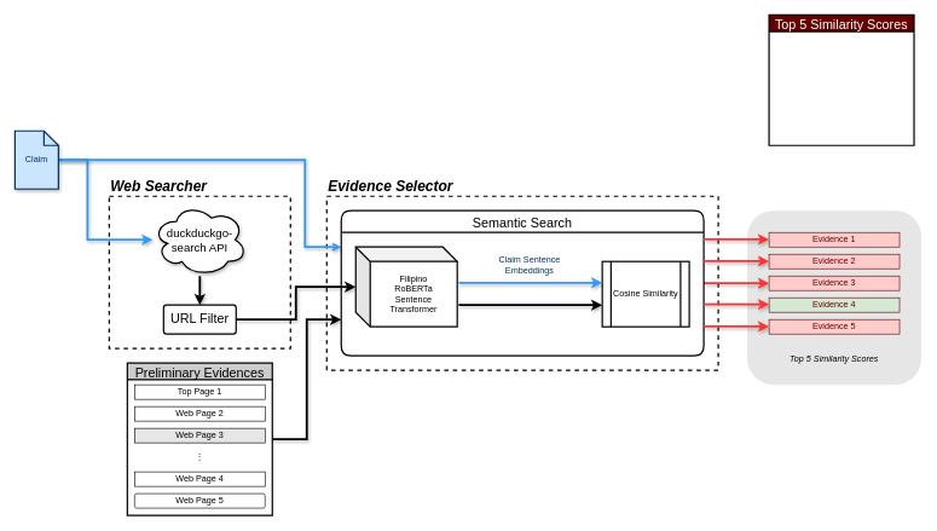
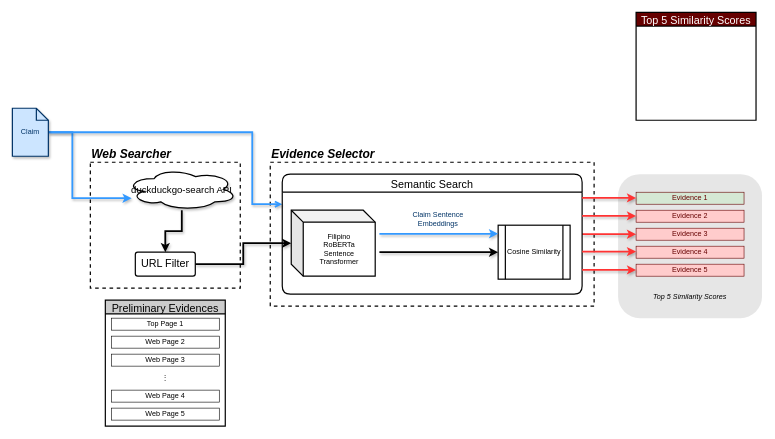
- <mxCell id="9" value="&lt;font style=&quot;font-size: 16px;&quot;&gt;duckduckgo-search API&lt;/font&gt;" style="ellipse;shape=cloud;whiteSpace=wrap;html=1;align=center;strokeWidth=2;shadow=1;" parent="1" vertex="1"><mxGeometry x="210" y="280" width="130" height="100" as="geometry" /></mxCell>
+ <mxCell id="9" value="&lt;font style=&quot;font-size: 16px;&quot;&gt;duckduckgo-search API&lt;/font&gt;" style="ellipse;shape=cloud;whiteSpace=wrap;html=1;align=center;strokeWidth=2;shadow=1;" parent="1" vertex="1"><mxGeometry x="210" y="280" width="185" height="70" as="geometry" /></mxCell>
- <mxCell id="30" value="Evidence 1" style="whiteSpace=wrap;html=1;align=center;fillColor=#FFCCCC;strokeColor=#660000;fontColor=#660000;" parent="1" vertex="1"><mxGeometry x="1060" y="320" width="180" height="20" as="geometry" /></mxCell>
+ <mxCell id="30" value="Evidence 1" style="whiteSpace=wrap;html=1;align=center;fillColor=#d5e8d4;strokeColor=#660000;fontColor=#660000;" parent="1" vertex="1"><mxGeometry x="1060" y="320" width="180" height="20" as="geometry" /></mxCell>
- <mxCell id="16" value="Filipino &lt;br&gt;RoBERTa&lt;br&gt;Sentence&lt;br&gt;Transformer" style="shape=cube;whiteSpace=wrap;html=1;boundedLbl=1;backgroundOutline=1;darkOpacity=0.05;darkOpacity2=0.1;strokeWidth=2;" parent="15" vertex="1"><mxGeometry x="20" y="50" width="140" height="110" as="geometry" /></mxCell>
+ <mxCell id="16" value="Filipino &lt;br&gt;RoBERTa&lt;br&gt;Sentence&lt;br&gt;Transformer" style="shape=cube;whiteSpace=wrap;html=1;boundedLbl=1;backgroundOutline=1;darkOpacity=0.05;darkOpacity2=0.1;strokeWidth=2;" parent="15" vertex="1"><mxGeometry x="15" y="60" width="140" height="110" as="geometry" /></mxCell>
- <mxCell id="17" value="Cosine Similarity" style="shape=process;whiteSpace=wrap;html=1;backgroundOutline=1;strokeWidth=2;" parent="15" vertex="1"><mxGeometry x="360" y="70" width="120" height="90" as="geometry" /></mxCell>
+ <mxCell id="17" value="Cosine Similarity" style="shape=process;whiteSpace=wrap;html=1;backgroundOutline=1;strokeWidth=2;" parent="15" vertex="1"><mxGeometry x="360" y="85" width="120" height="90" as="geometry" /></mxCell>
- <mxCell id="33" value="Evidence 4" style="whiteSpace=wrap;html=1;align=center;fillColor=#d5e8d4;strokeColor=#660000;fontColor=#660000;" parent="1" vertex="1"><mxGeometry x="1060" y="410" width="180" height="20" as="geometry" /></mxCell>
+ <mxCell id="33" value="Evidence 4" style="whiteSpace=wrap;html=1;align=center;fillColor=#FFCCCC;strokeColor=#660000;fontColor=#660000;" parent="1" vertex="1"><mxGeometry x="1060" y="410" width="180" height="20" as="geometry" /></mxCell>
- <mxCell id="21" style="edgeStyle=orthogonalEdgeStyle;rounded=0;orthogonalLoop=1;jettySize=auto;html=1;entryX=0;entryY=0.75;entryDx=0;entryDy=0;strokeWidth=3;shadow=1;" parent="1" source="22" target="15" edge="1"><mxGeometry relative="1" as="geometry" /></mxCell>
- <mxCell id="25" value="Web Page 3" style="whiteSpace=wrap;html=1;align=center;fillColor=#e6e6e6;" parent="22" vertex="1"><mxGeometry x="10" y="90" width="180" height="20" as="geometry" /></mxCell>
+ <mxCell id="25" value="Web Page 3" style="whiteSpace=wrap;html=1;align=center;" parent="22" vertex="1"><mxGeometry x="10" y="90" width="180" height="20" as="geometry" /></mxCell>
- <mxCell id="28" value="Web Page 5" style="whiteSpace=wrap;html=1;align=center;rounded=1;" parent="22" vertex="1"><mxGeometry x="10" y="180" width="180" height="20" as="geometry" /></mxCell>
+ <mxCell id="28" value="Web Page 5" style="whiteSpace=wrap;html=1;align=center;" parent="22" vertex="1"><mxGeometry x="10" y="180" width="180" height="20" as="geometry" /></mxCell>
